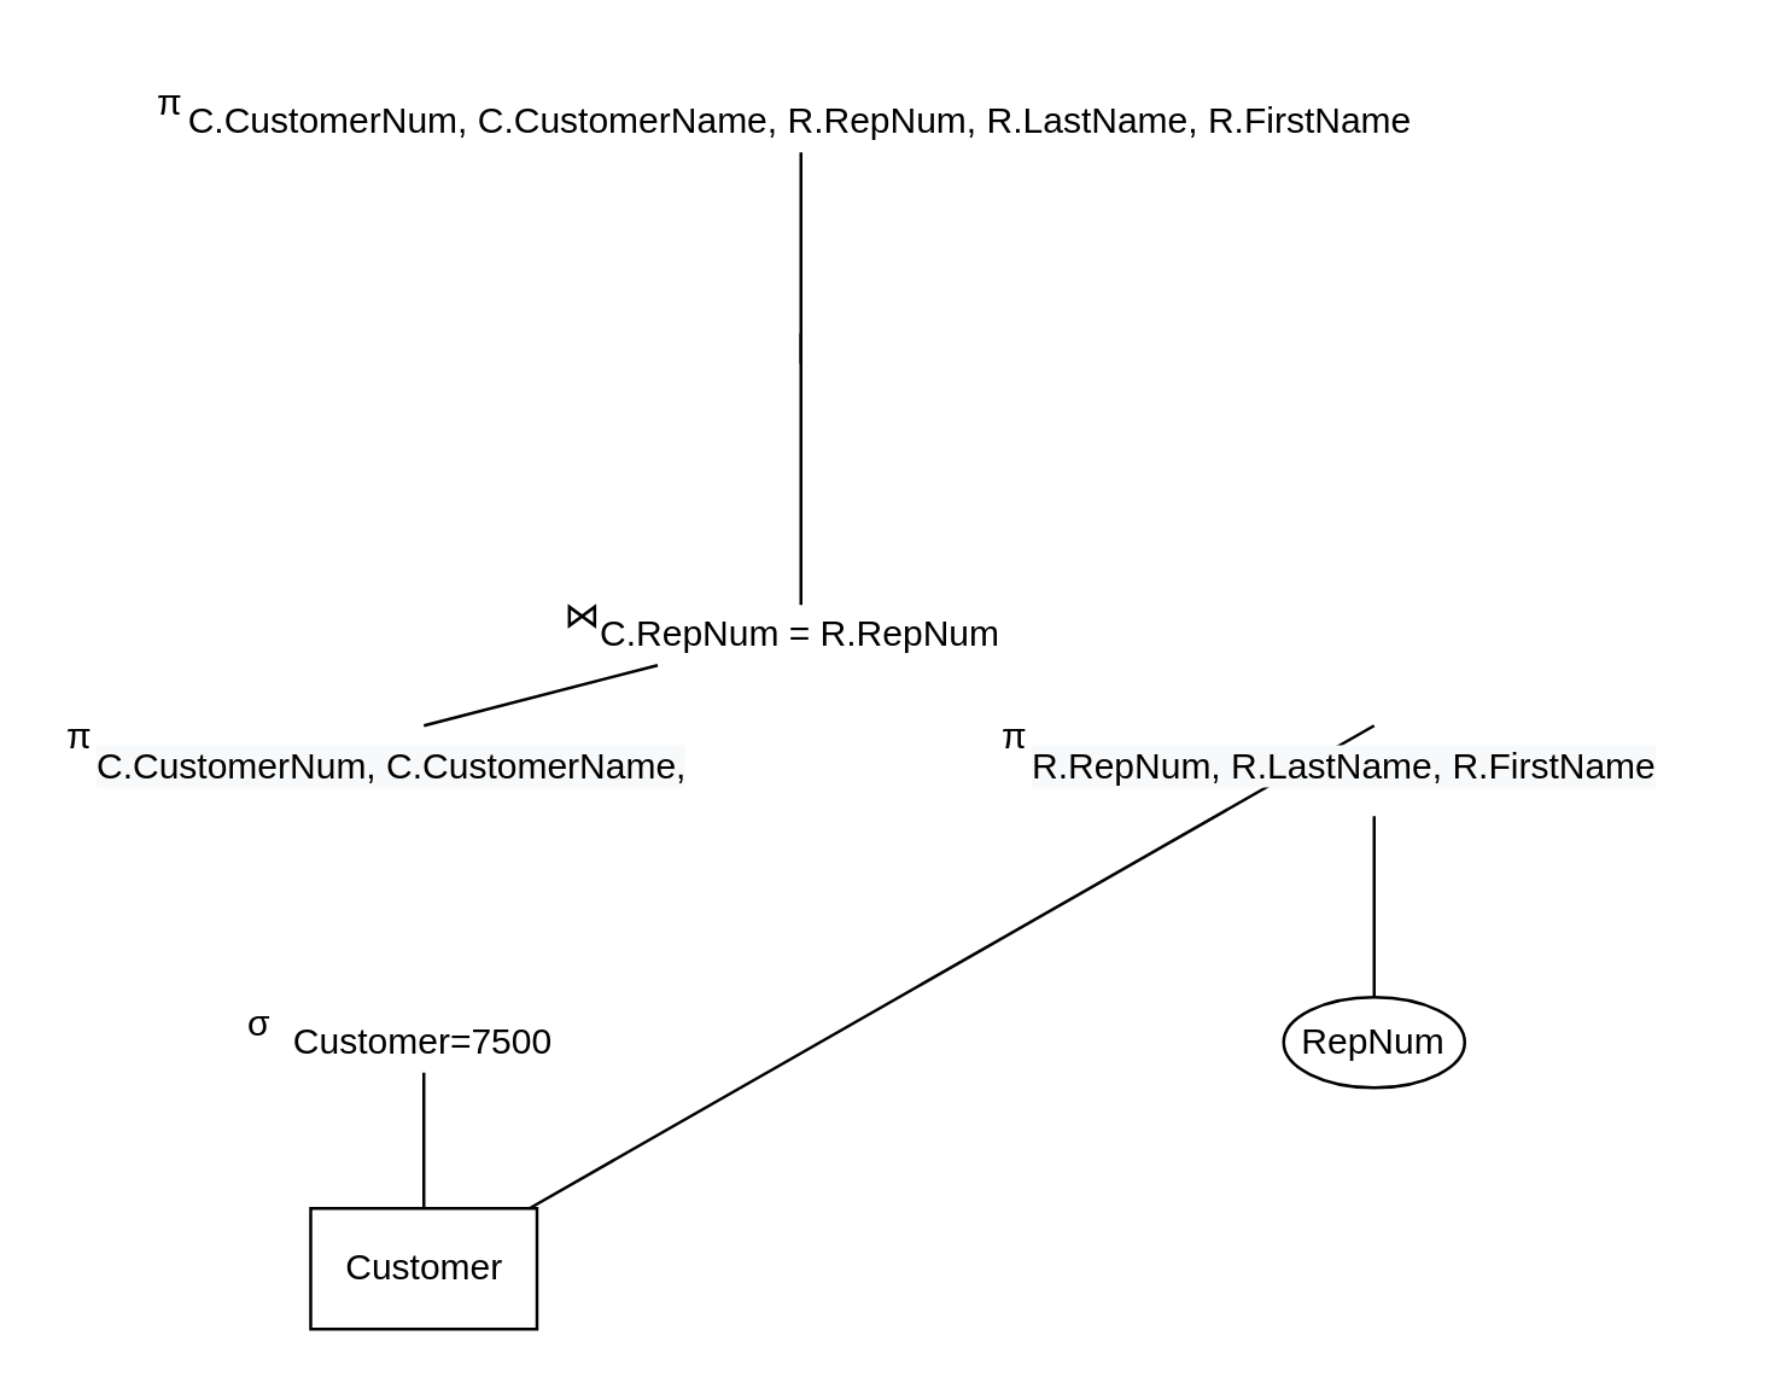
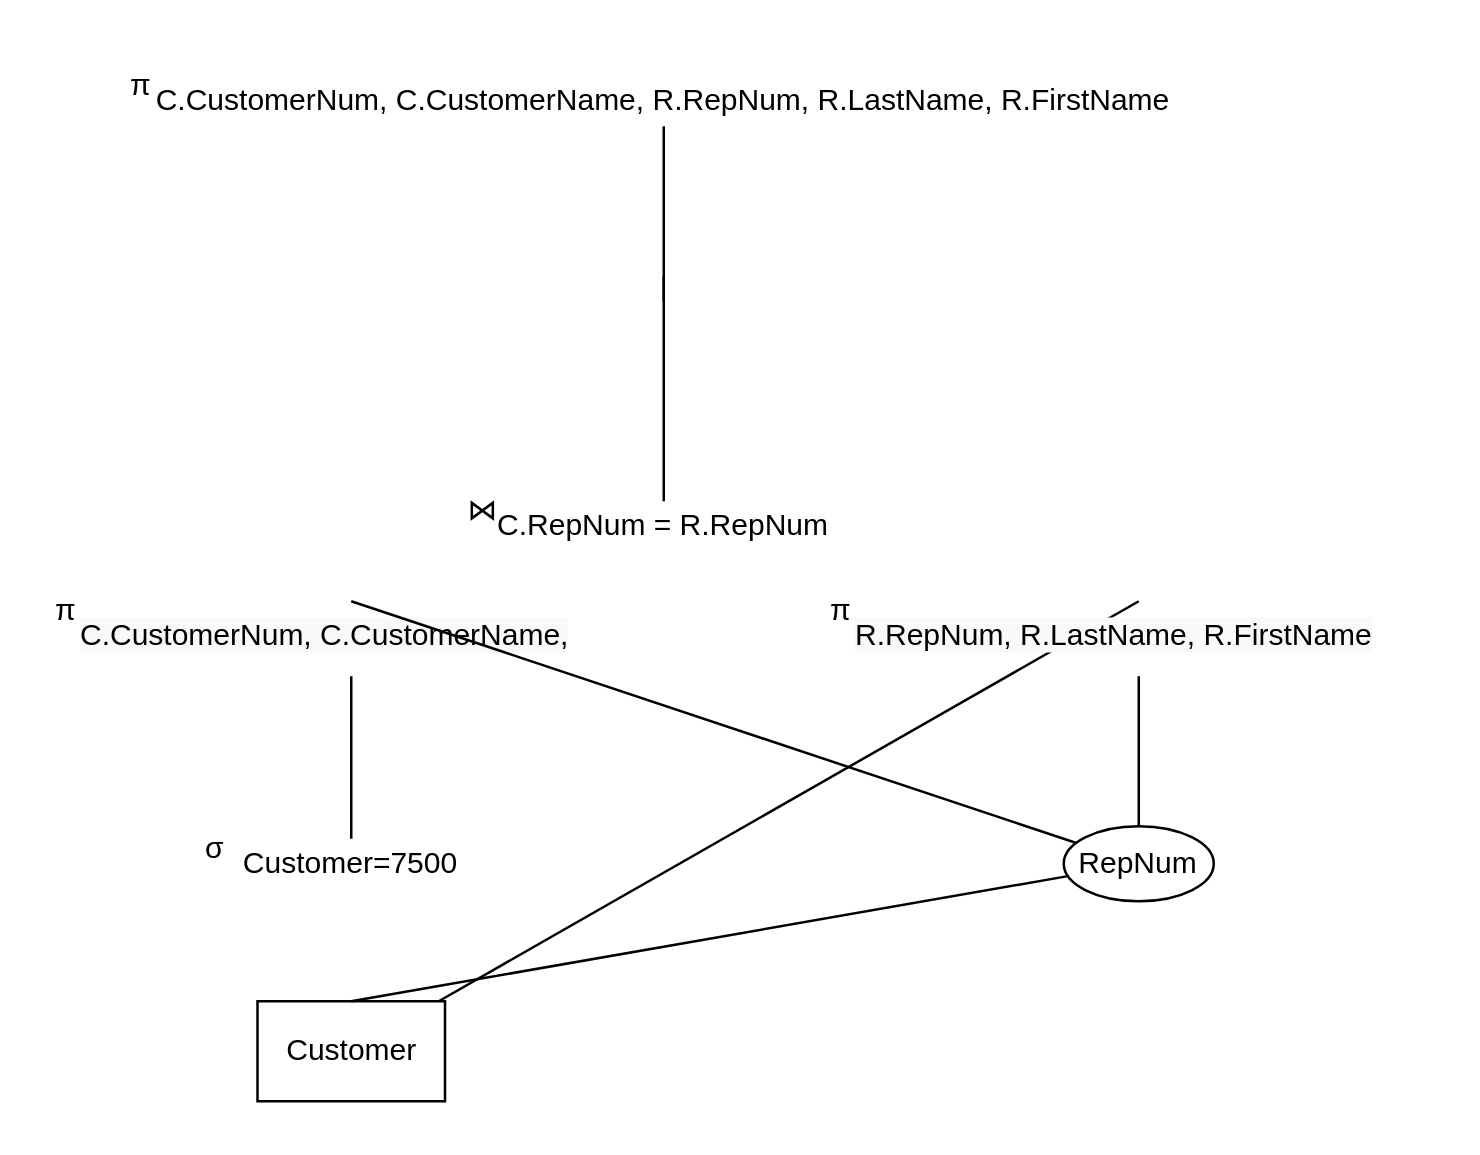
- <mxCell id="11" value="" style="endArrow=none;html=1;exitX=0.5;exitY=0;exitDx=0;exitDy=0;entryX=0.25;entryY=1;entryDx=0;entryDy=0;" edge="1" parent="1" source="10" target="4"><mxGeometry width="50" height="50" relative="1" as="geometry"><mxPoint x="260" y="180" as="sourcePoint" /><mxPoint x="310" y="130" as="targetPoint" /></mxGeometry></mxCell>
+ <mxCell id="11" value="" style="endArrow=none;html=1;exitX=0.5;exitY=0;exitDx=0;exitDy=0;" edge="1" parent="1" source="10" target="6"><mxGeometry width="50" height="50" relative="1" as="geometry"><mxPoint x="260" y="180" as="sourcePoint" /><mxPoint x="310" y="130" as="targetPoint" /></mxGeometry></mxCell>
+ <mxCell id="15" value="" style="endArrow=none;html=1;exitX=0.5;exitY=0;exitDx=0;exitDy=0;entryX=0.5;entryY=1;entryDx=0;entryDy=0;" edge="1" parent="1" source="14" target="10"><mxGeometry width="50" height="50" relative="1" as="geometry"><mxPoint x="90" y="320" as="sourcePoint" /><mxPoint x="170" y="310" as="targetPoint" /></mxGeometry></mxCell>
- <mxCell id="8" value="" style="endArrow=none;html=1;entryX=0.5;entryY=1;entryDx=0;entryDy=0;exitX=0.5;exitY=0;exitDx=0;exitDy=0;" edge="1" parent="1" source="7" target="14"><mxGeometry width="50" height="50" relative="1" as="geometry"><mxPoint x="430" y="320" as="sourcePoint" /><mxPoint x="480" y="270" as="targetPoint" /></mxGeometry></mxCell>
+ <mxCell id="8" value="" style="endArrow=none;html=1;exitX=0.5;exitY=0;exitDx=0;exitDy=0;" edge="1" parent="1" source="7" target="6"><mxGeometry width="50" height="50" relative="1" as="geometry"><mxPoint x="430" y="320" as="sourcePoint" /><mxPoint x="480" y="270" as="targetPoint" /></mxGeometry></mxCell>
